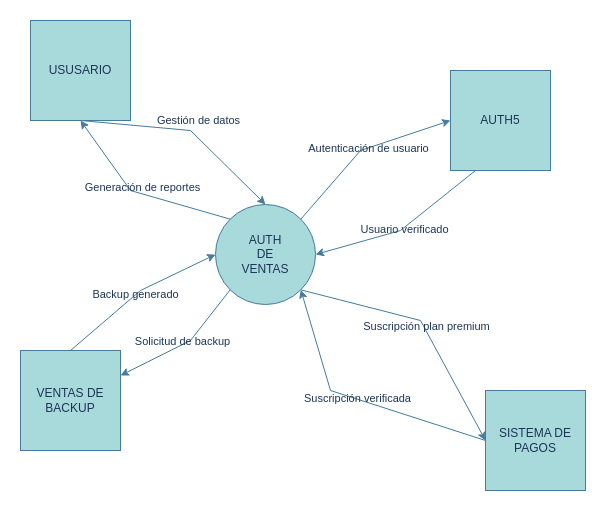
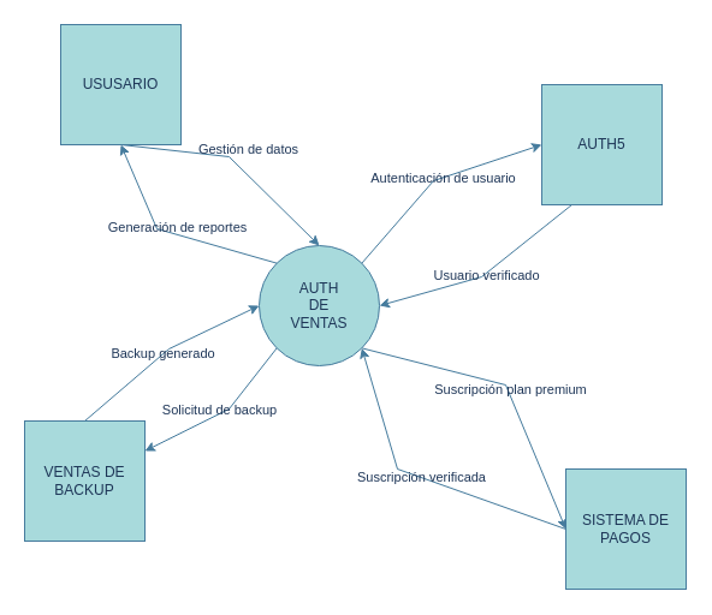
- <mxCell id="9" value="USUSARIO" style="html=1;dashed=0;whiteSpace=wrap;labelBackgroundColor=none;fillColor=#A8DADC;strokeColor=#457B9D;fontColor=#1D3557;" parent="1" vertex="1"><mxGeometry x="30" y="20" width="100" height="100" as="geometry" /></mxCell>
+ <mxCell id="9" value="USUSARIO" style="html=1;dashed=0;whiteSpace=wrap;labelBackgroundColor=none;fillColor=#A8DADC;strokeColor=#457B9D;fontColor=#1D3557;" parent="1" vertex="1"><mxGeometry x="50" y="20" width="100" height="100" as="geometry" /></mxCell>
- <mxCell id="12" value="SISTEMA DE PAGOS" style="html=1;dashed=0;whiteSpace=wrap;labelBackgroundColor=none;fillColor=#A8DADC;strokeColor=#457B9D;fontColor=#1D3557;" parent="1" vertex="1"><mxGeometry x="485" y="390" width="100" height="100" as="geometry" /></mxCell>
+ <mxCell id="12" value="SISTEMA DE PAGOS" style="html=1;dashed=0;whiteSpace=wrap;labelBackgroundColor=none;fillColor=#A8DADC;strokeColor=#457B9D;fontColor=#1D3557;" parent="1" vertex="1"><mxGeometry x="470" y="390" width="100" height="100" as="geometry" /></mxCell>
